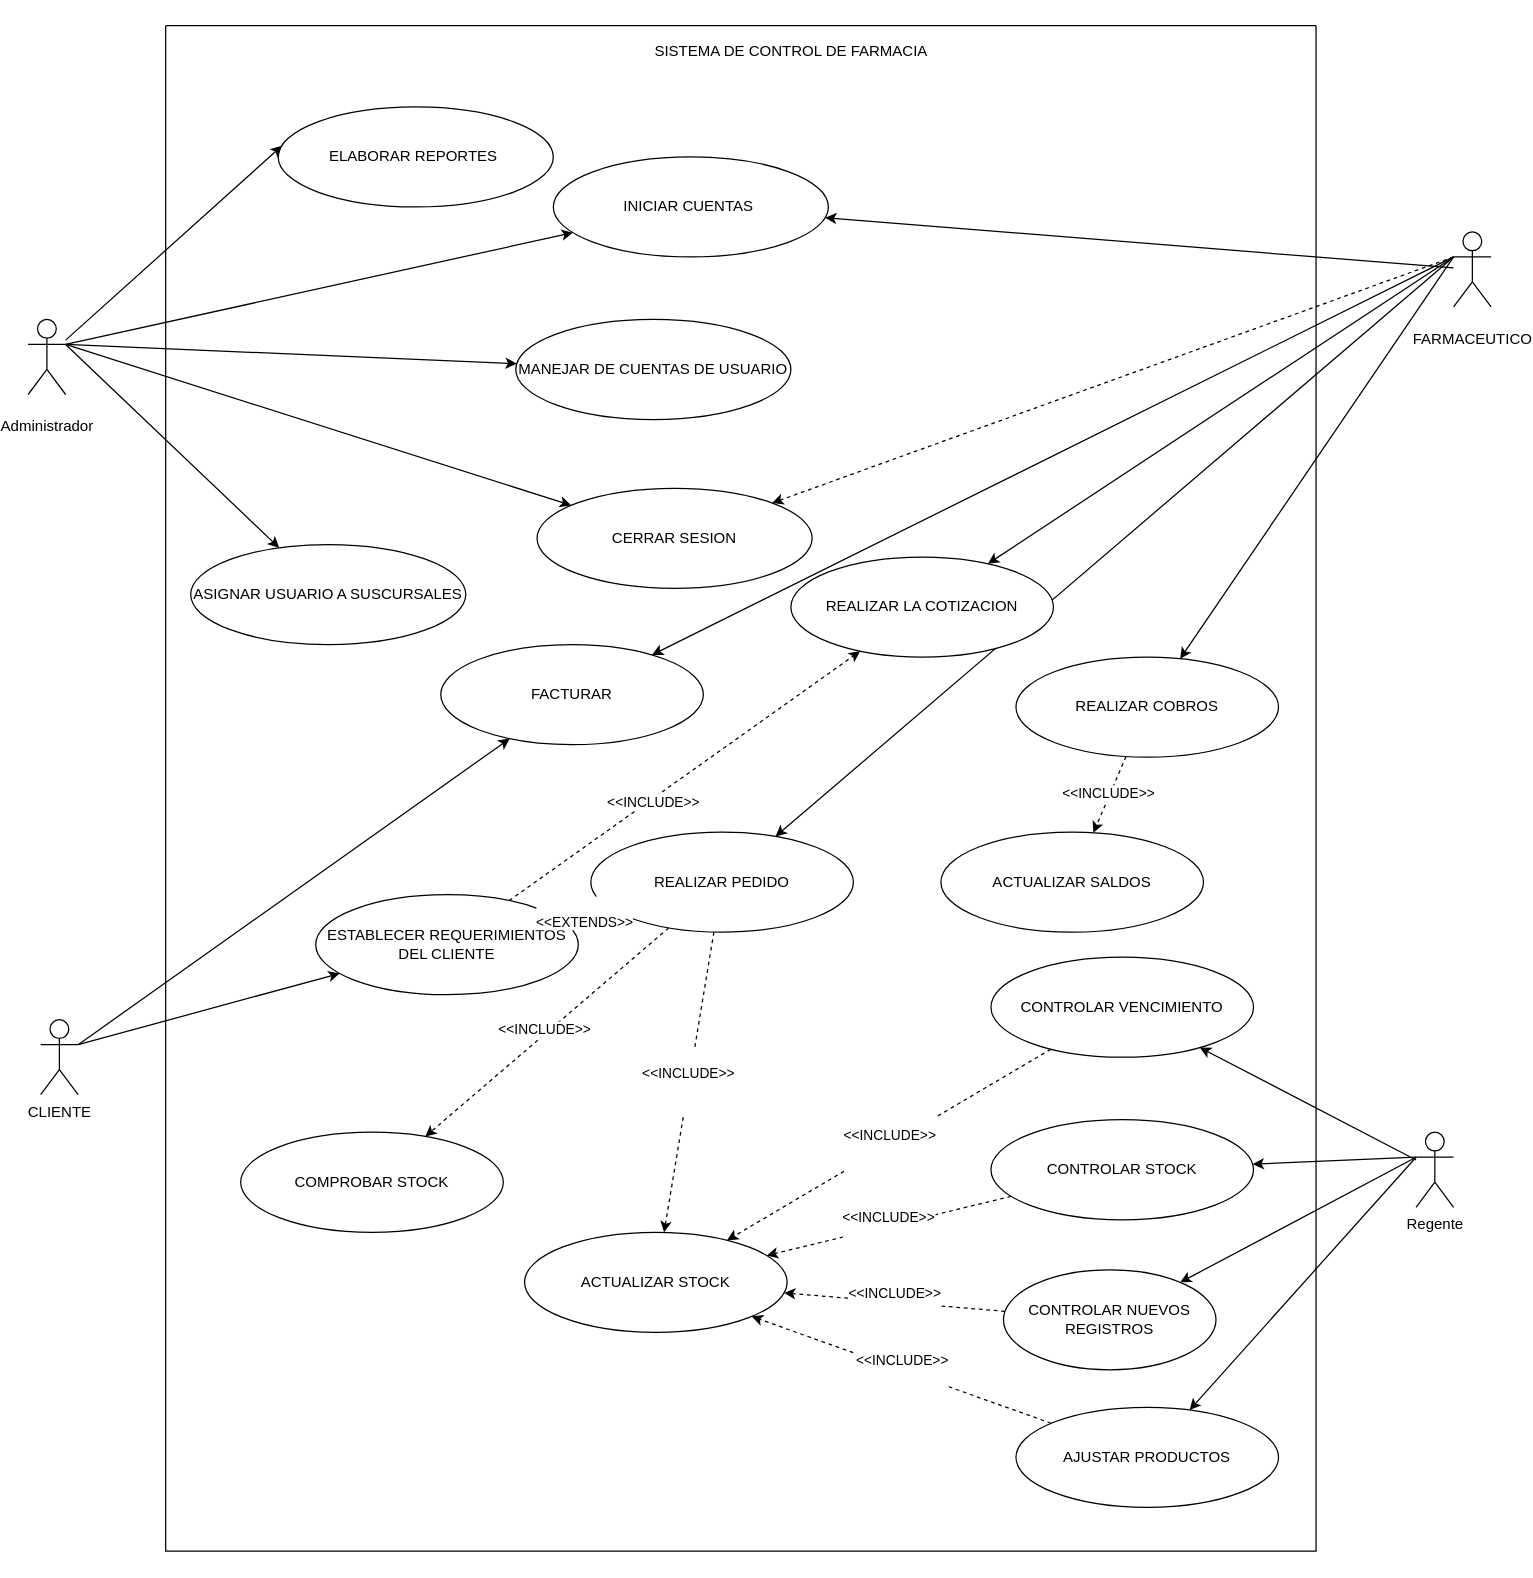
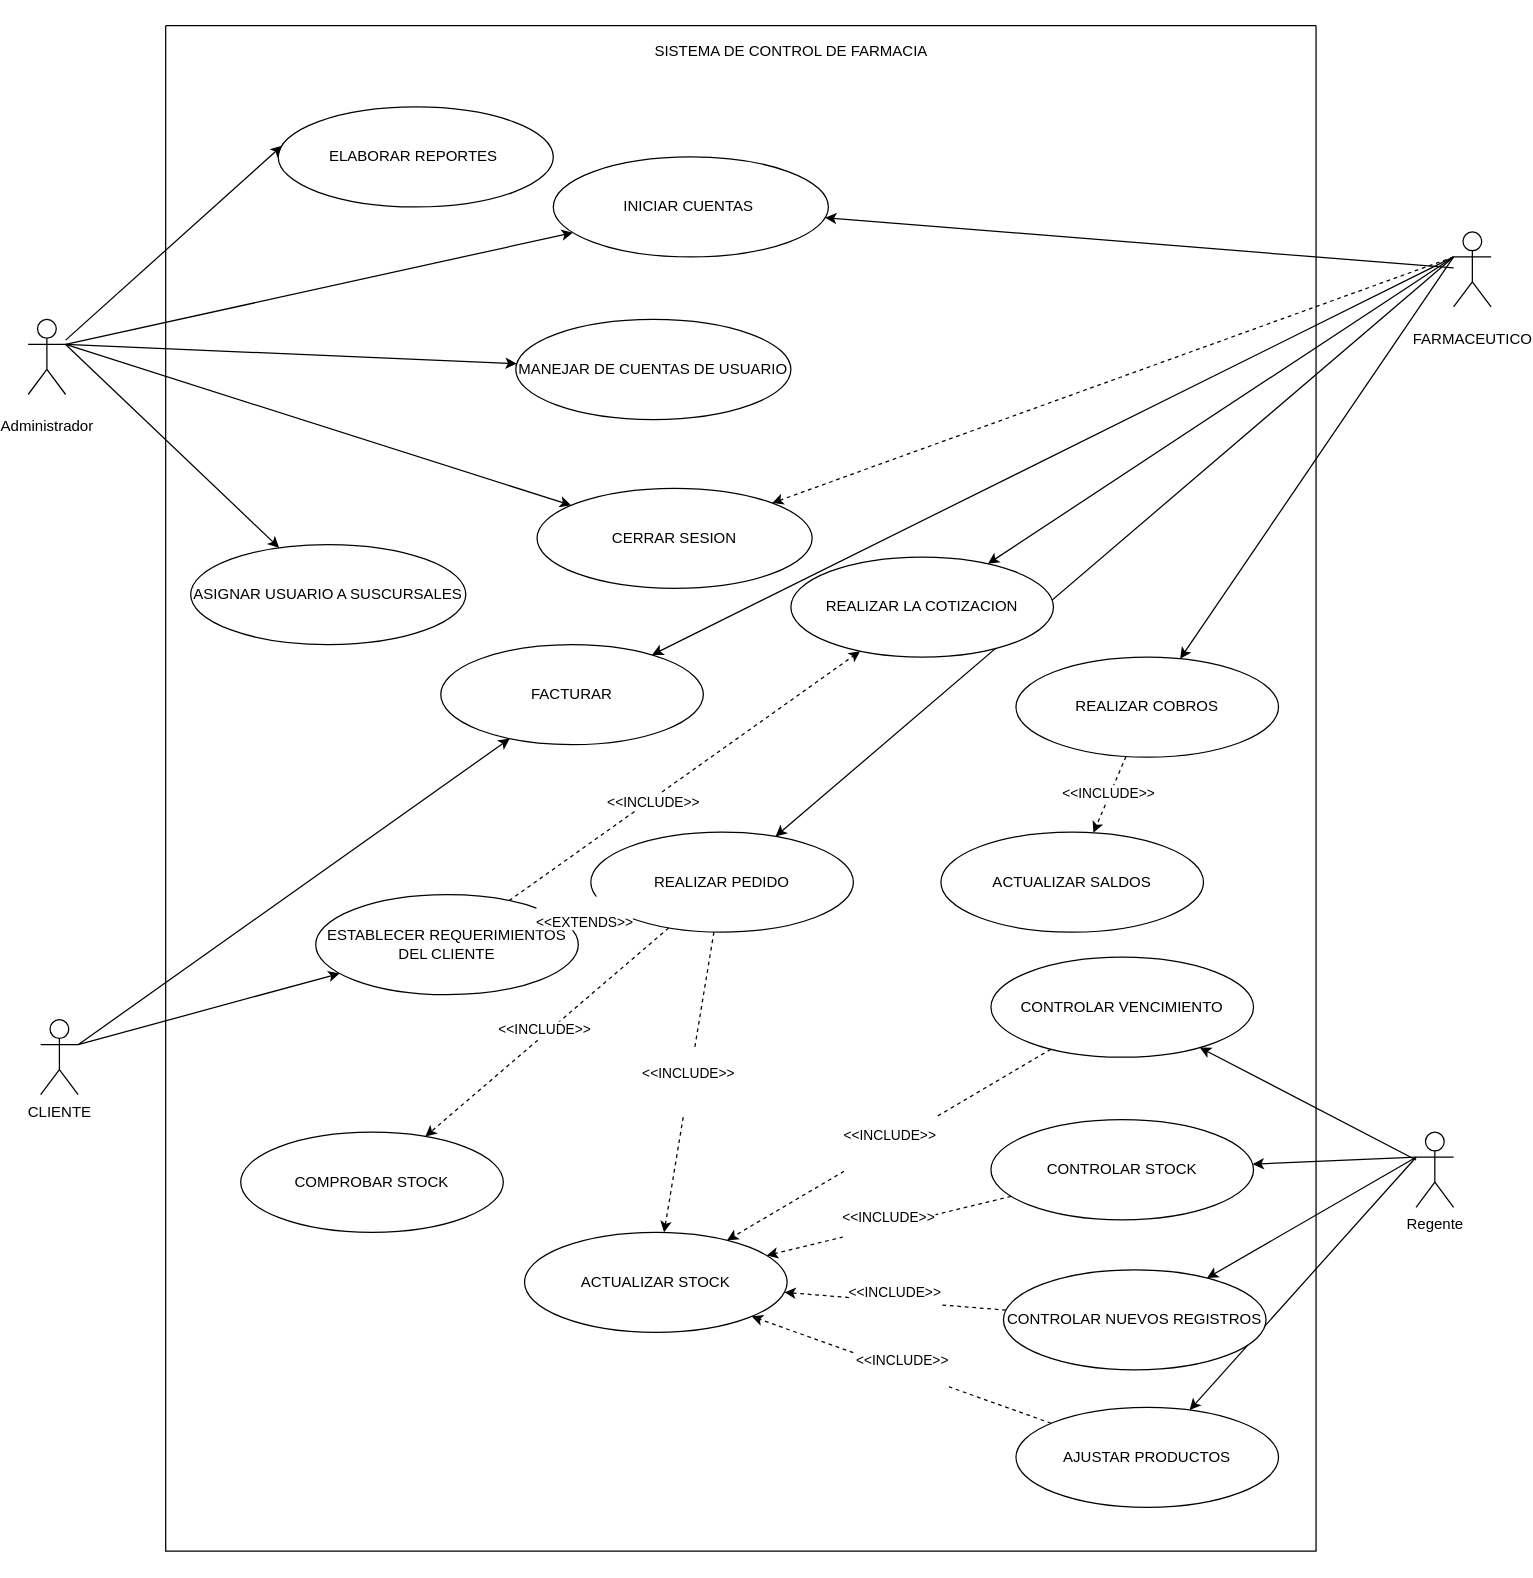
- <mxCell id="40" value="CONTROLAR NUEVOS REGISTROS" style="ellipse;whiteSpace=wrap;html=1;" parent="28" vertex="1"><mxGeometry x="670" y="995" width="170" height="80" as="geometry" /></mxCell>
+ <mxCell id="40" value="CONTROLAR NUEVOS REGISTROS" style="ellipse;whiteSpace=wrap;html=1;" parent="28" vertex="1"><mxGeometry x="670" y="995" width="210" height="80" as="geometry" /></mxCell>
